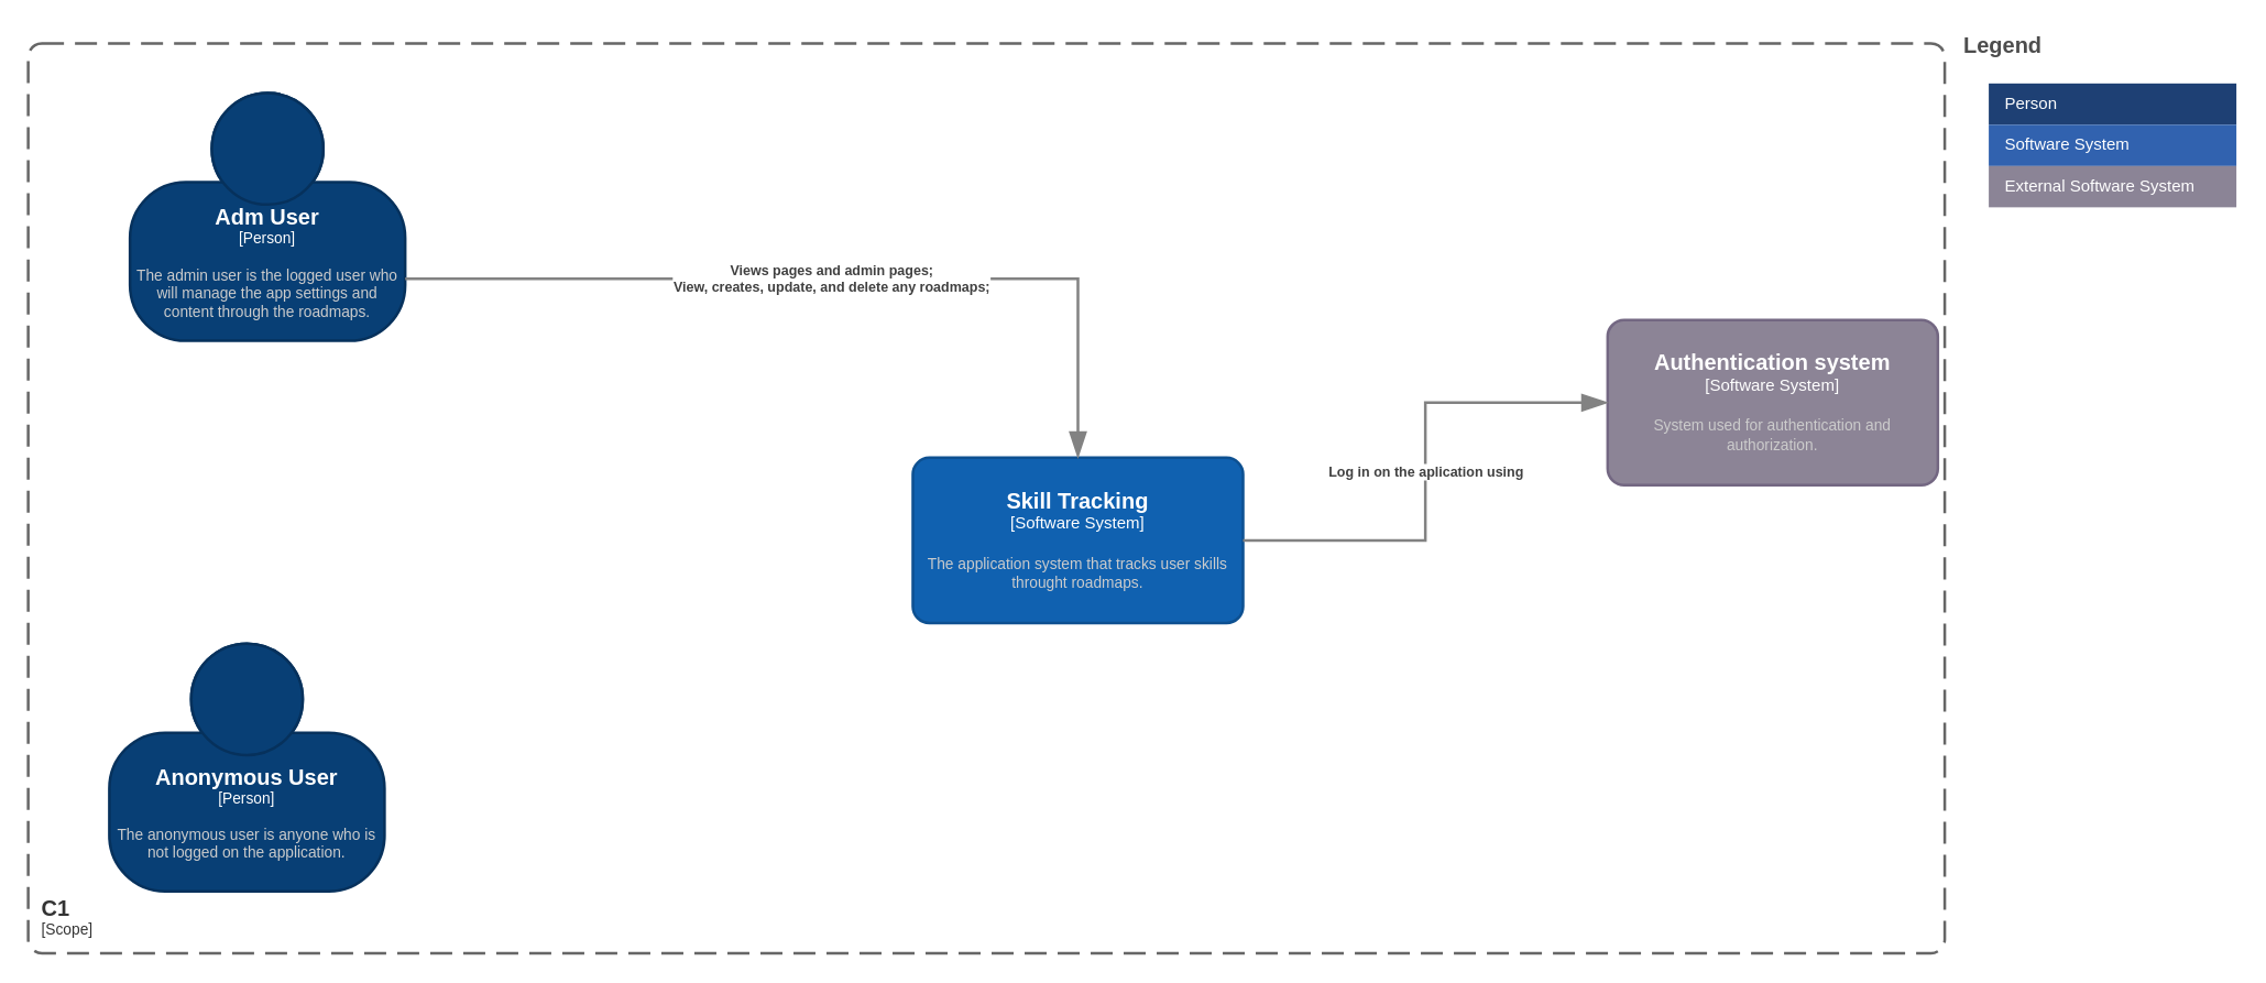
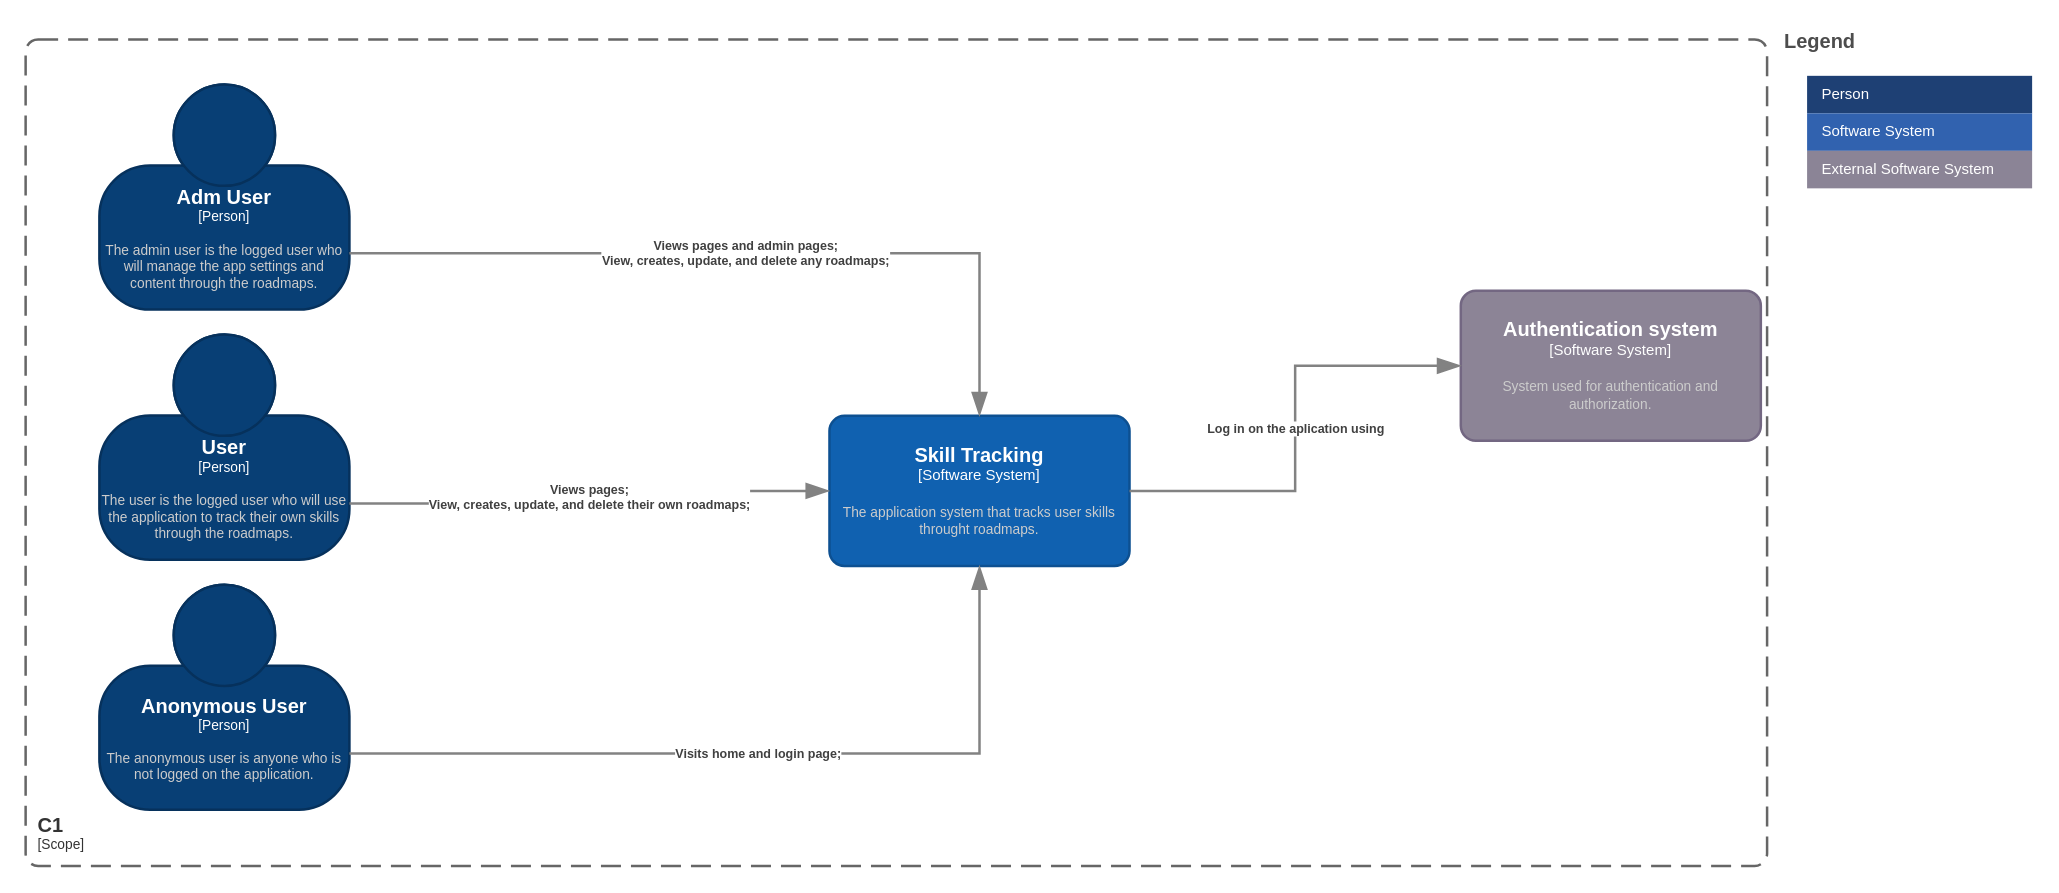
- <mxCell id="6" value="&lt;font style=&quot;font-size: 16px&quot;&gt;&lt;b&gt;Adm User&lt;/b&gt;&lt;/font&gt;&lt;div&gt;[Person]&lt;/div&gt;&lt;br&gt;&lt;div&gt;&lt;font style=&quot;font-size: 11px&quot;&gt;&lt;font color=&quot;#cccccc&quot;&gt;The admin user is the logged user who will manage the app settings and content through the roadmaps.&lt;/font&gt;&lt;/div&gt;" style="html=1;fontSize=11;dashed=0;whiteSpace=wrap;fillColor=#083F75;strokeColor=#06315C;fontColor=#ffffff;shape=mxgraph.c4.person2;align=center;metaEdit=1;points=[[0.5,0,0],[1,0.5,0],[1,0.75,0],[0.75,1,0],[0.5,1,0],[0.25,1,0],[0,0.75,0],[0,0.5,0]];resizable=0;movable=0;rotatable=0;deletable=0;editable=0;connectable=0;strokeWidth=2;" parent="1" vertex="1"><mxGeometry x="94" y="67" width="200" height="180" as="geometry" /></mxCell>
+ <mxCell id="6" value="&lt;font style=&quot;font-size: 16px&quot;&gt;&lt;b&gt;Adm User&lt;/b&gt;&lt;/font&gt;&lt;div&gt;[Person]&lt;/div&gt;&lt;br&gt;&lt;div&gt;&lt;font style=&quot;font-size: 11px&quot;&gt;&lt;font color=&quot;#cccccc&quot;&gt;The admin user is the logged user who will manage the app settings and content through the roadmaps.&lt;/font&gt;&lt;/div&gt;" style="html=1;fontSize=11;dashed=0;whiteSpace=wrap;fillColor=#083F75;strokeColor=#06315C;fontColor=#ffffff;shape=mxgraph.c4.person2;align=center;metaEdit=1;points=[[0.5,0,0],[1,0.5,0],[1,0.75,0],[0.75,1,0],[0.5,1,0],[0.25,1,0],[0,0.75,0],[0,0.5,0]];resizable=0;movable=0;rotatable=0;deletable=0;editable=0;connectable=0;strokeWidth=2;" parent="1" vertex="1"><mxGeometry x="79" y="67" width="200" height="180" as="geometry" /></mxCell>
+ <mxCell id="2" value="&lt;font style=&quot;font-size: 16px&quot;&gt;&lt;b&gt;User&lt;/b&gt;&lt;/font&gt;&lt;div&gt;[Person]&lt;/div&gt;&lt;br&gt;&lt;div&gt;&lt;font style=&quot;font-size: 11px&quot;&gt;&lt;font color=&quot;#cccccc&quot;&gt;The user is the logged user who will use the application to track their own skills through the roadmaps.&lt;/font&gt;&lt;/div&gt;" style="html=1;fontSize=11;dashed=0;whiteSpace=wrap;fillColor=#083F75;strokeColor=#06315C;fontColor=#ffffff;shape=mxgraph.c4.person2;align=center;metaEdit=1;points=[[0.5,0,0],[1,0.5,0],[1,0.75,0],[0.75,1,0],[0.5,1,0],[0.25,1,0],[0,0.75,0],[0,0.5,0]];resizable=0;movable=0;rotatable=0;deletable=0;editable=0;connectable=0;strokeWidth=2;" parent="1" vertex="1"><mxGeometry x="79" y="267" width="200" height="180" as="geometry" /></mxCell>
+ <mxCell id="7" value="&lt;div style=&quot;text-align: left&quot;&gt;&lt;div style=&quot;text-align: center&quot;&gt;&lt;b&gt;Views pages;&#10;View, creates, update, and delete their own roadmaps;&lt;/b&gt;&lt;/div&gt;" style="endArrow=blockThin;html=1;fontSize=10;fontColor=#404040;strokeWidth=2;endFill=1;strokeColor=#828282;elbow=vertical;metaEdit=1;endSize=14;startSize=14;jumpStyle=arc;jumpSize=16;rounded=0;edgeStyle=orthogonalEdgeStyle;exitX=1;exitY=0.75;exitDx=0;exitDy=0;exitPerimeter=0;entryX=0;entryY=0.5;entryDx=0;entryDy=0;entryPerimeter=0;movable=0;resizable=0;rotatable=0;deletable=0;editable=0;connectable=0;" parent="1" source="2" target="3" edge="1"><mxGeometry width="240" relative="1" as="geometry"><mxPoint x="360" y="405" as="sourcePoint" /><mxPoint x="444" y="357" as="targetPoint" /></mxGeometry></mxCell>
+ <mxCell id="9" value="&lt;div style=&quot;text-align: left&quot;&gt;&lt;div style=&quot;text-align: center&quot;&gt;&lt;b&gt;Visits home and login page;&lt;/b&gt;&lt;/div&gt;" style="endArrow=blockThin;html=1;fontSize=10;fontColor=#404040;strokeWidth=2;endFill=1;strokeColor=#828282;elbow=vertical;metaEdit=1;endSize=14;startSize=14;jumpStyle=arc;jumpSize=16;rounded=0;edgeStyle=orthogonalEdgeStyle;exitX=1;exitY=0.75;exitDx=0;exitDy=0;exitPerimeter=0;entryX=0.5;entryY=1;entryDx=0;entryDy=0;entryPerimeter=0;movable=0;resizable=0;rotatable=0;deletable=0;editable=0;connectable=0;" parent="1" source="5" target="3" edge="1"><mxGeometry width="240" relative="1" as="geometry"><mxPoint x="473" y="232" as="sourcePoint" /><mxPoint x="640" y="352" as="targetPoint" /></mxGeometry></mxCell>
